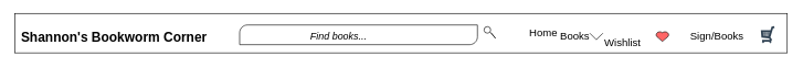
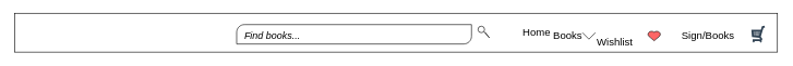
- <mxCell id="3" value="&lt;font size=&quot;1&quot;&gt;&lt;b style=&quot;font-size: 20px&quot;&gt;Shannon's Bookworm Corner&lt;/b&gt;&lt;/font&gt;" style="text;html=1;strokeColor=none;fillColor=none;align=center;verticalAlign=middle;whiteSpace=wrap;rounded=0;" vertex="1" parent="1"><mxGeometry y="40" width="300" height="30" as="geometry" x="20" /></mxCell>
- <mxCell id="14" value="&lt;font style=&quot;font-size: 15px&quot;&gt;&lt;i&gt;Find books...&lt;/i&gt;&lt;/font&gt;" style="text;html=1;strokeColor=none;fillColor=none;align=center;verticalAlign=middle;whiteSpace=wrap;rounded=0;" vertex="1" parent="1"><mxGeometry x="455" y="45" width="110" height="20" as="geometry" /></mxCell>
+ <mxCell id="14" value="&lt;font style=&quot;font-size: 15px&quot;&gt;&lt;i&gt;Find books...&lt;/i&gt;&lt;/font&gt;" style="text;html=1;strokeColor=none;fillColor=none;align=center;verticalAlign=middle;whiteSpace=wrap;rounded=0;" vertex="1" parent="1"><mxGeometry x="360" y="45" width="110" height="20" as="geometry" /></mxCell>
